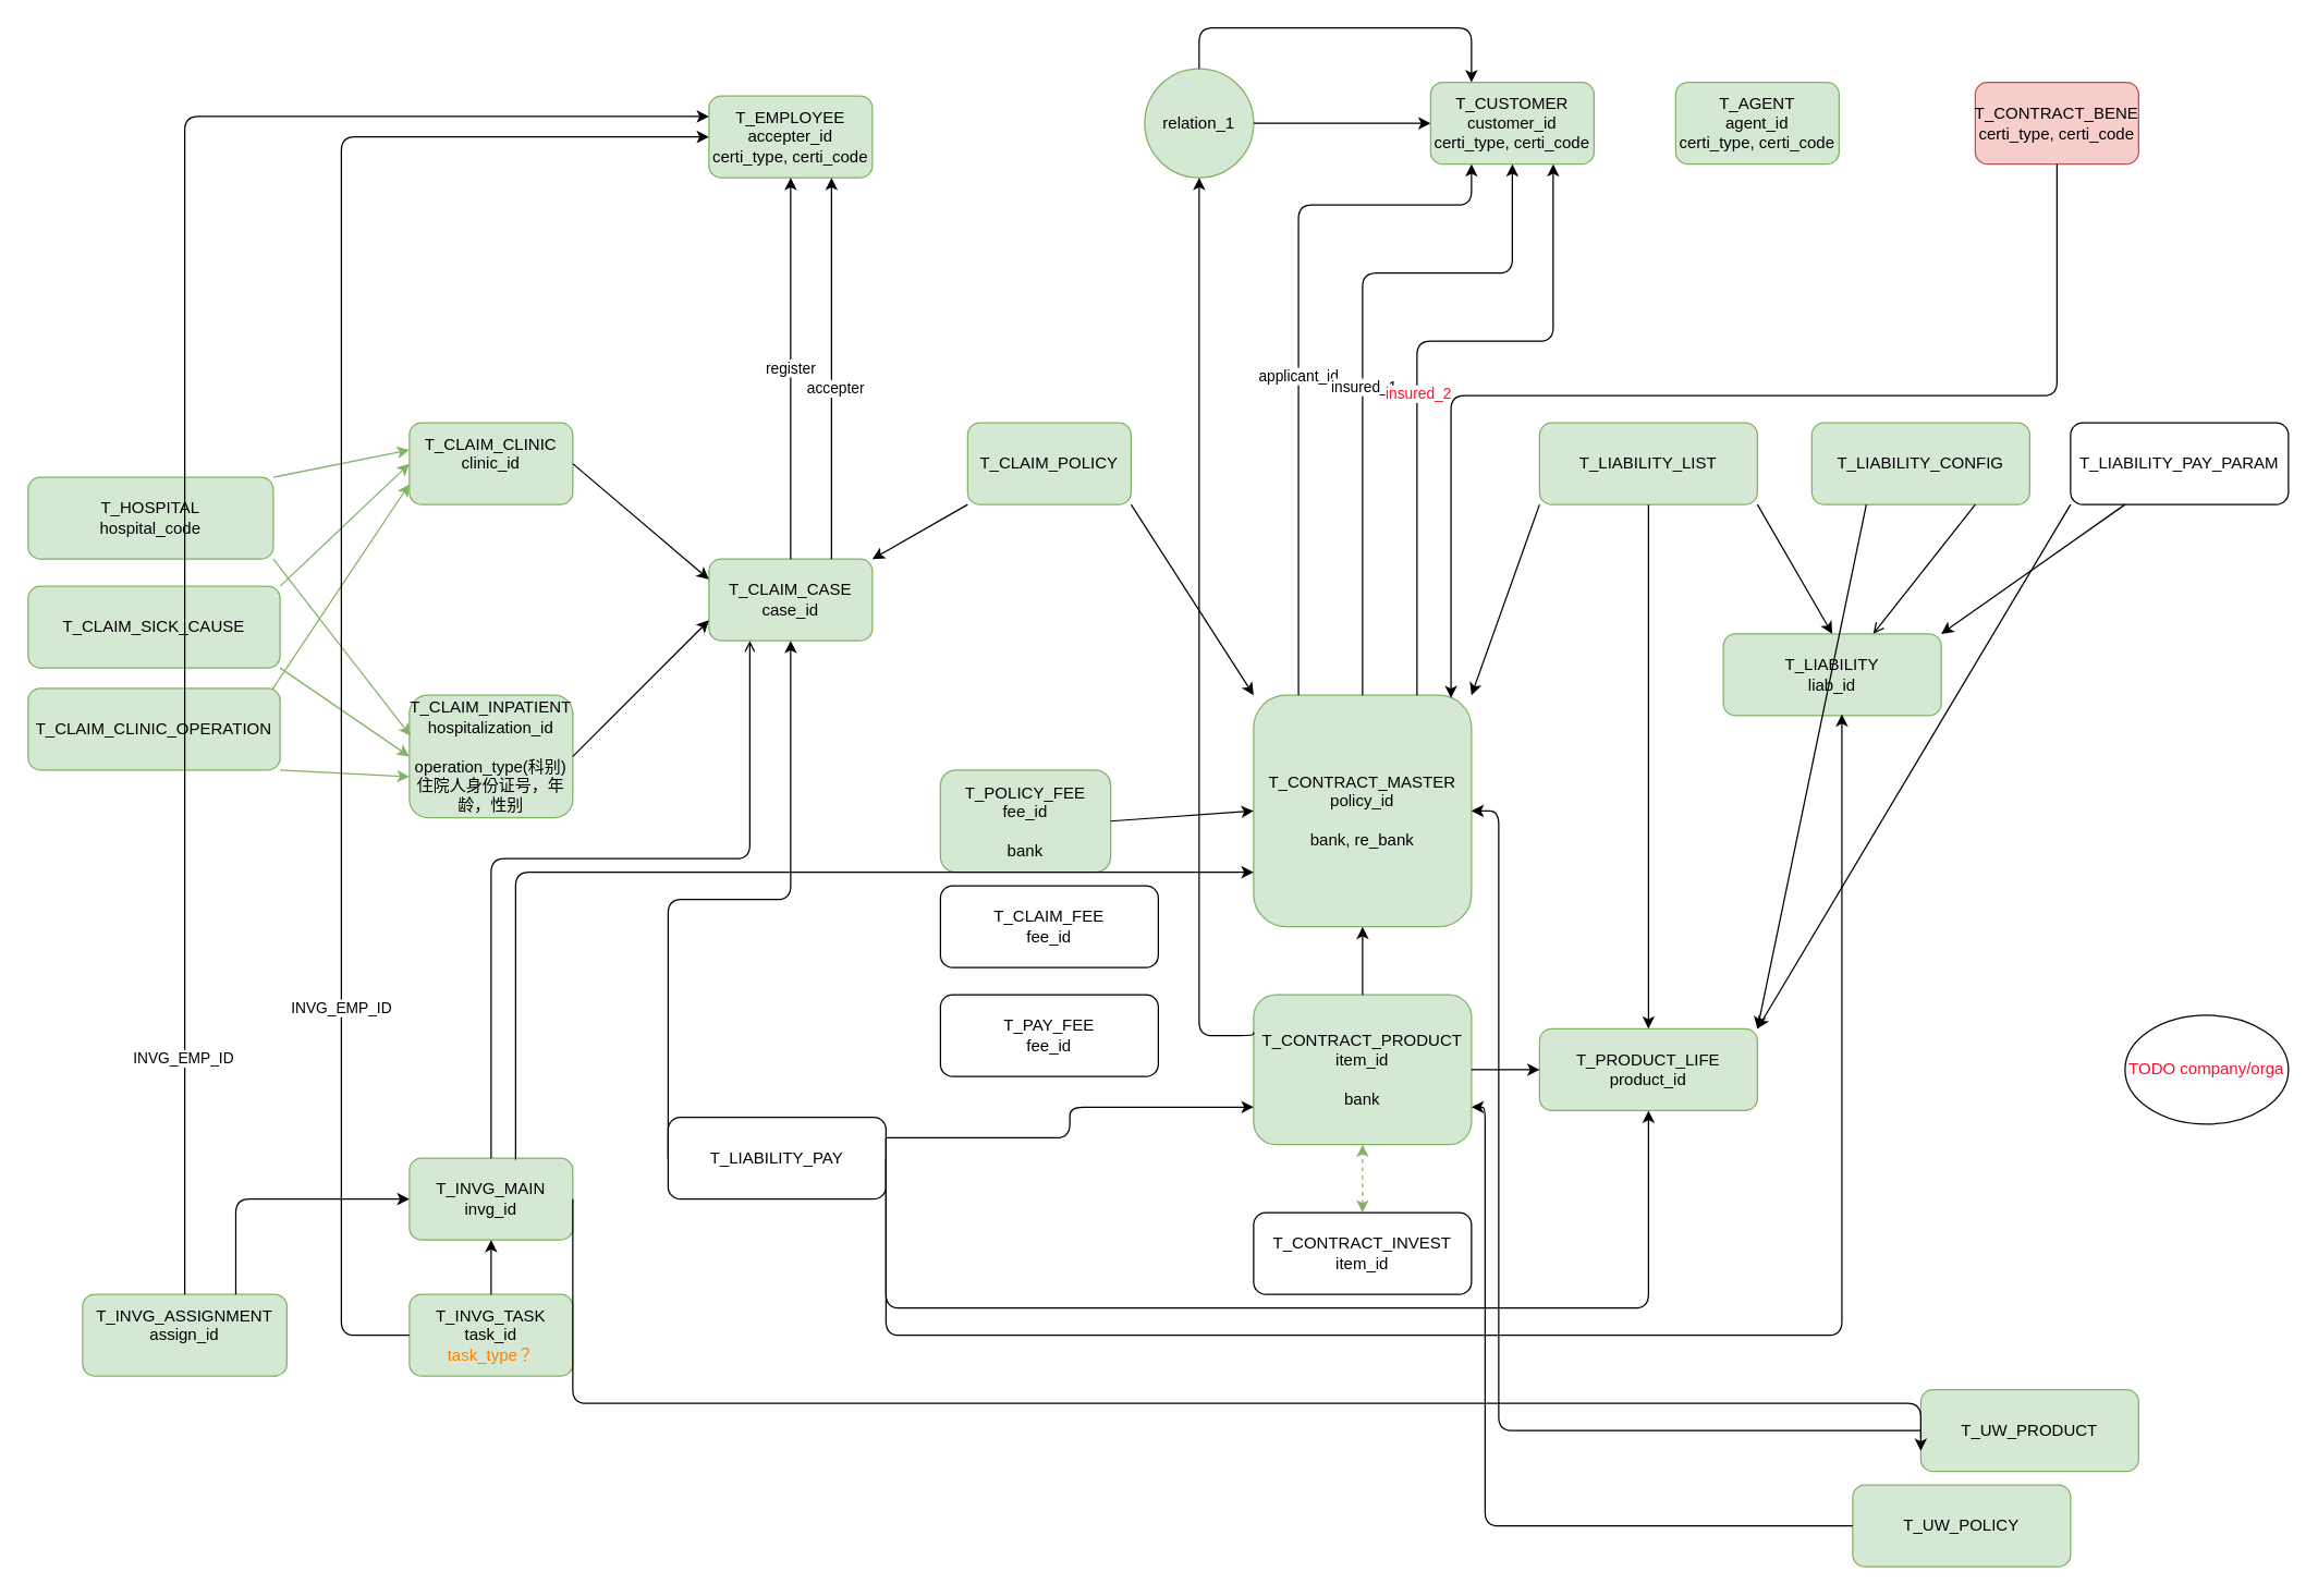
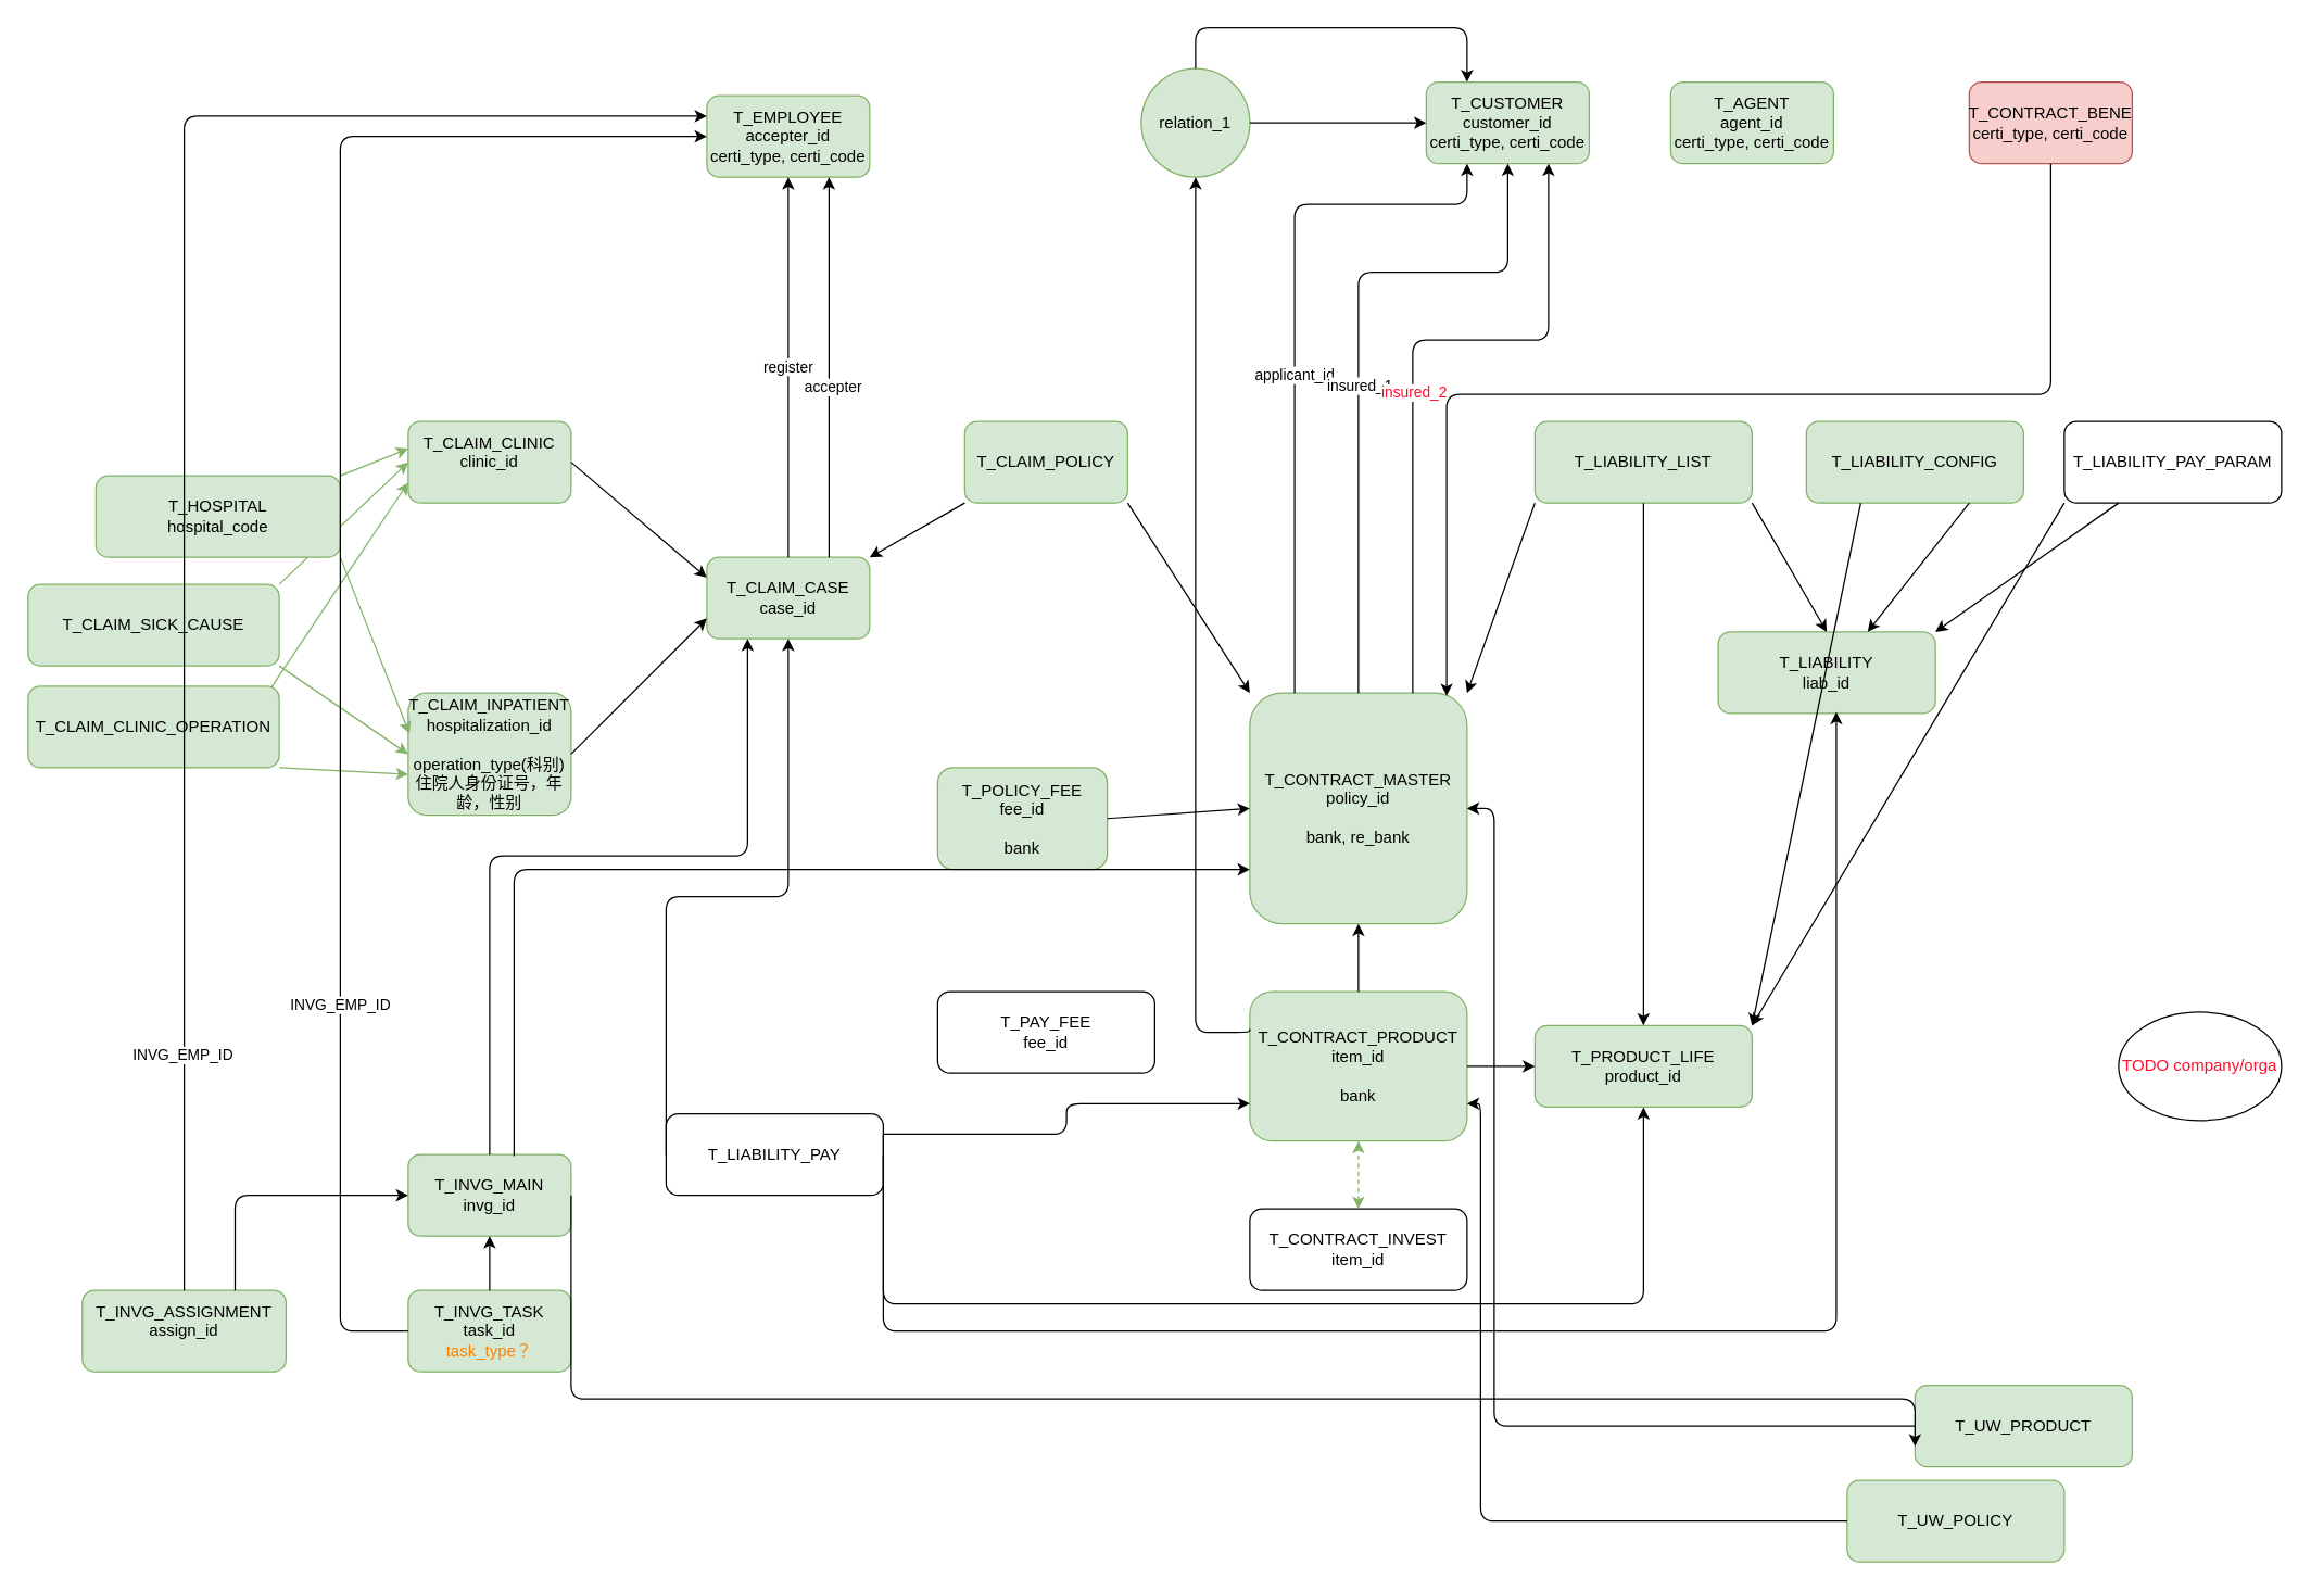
- <mxCell id="64" value="T_HOSPITAL&lt;br&gt;hospital_code" style="rounded=1;whiteSpace=wrap;html=1;fillColor=#d5e8d4;strokeColor=#82b366;" vertex="1" parent="1"><mxGeometry x="20" y="350" width="180" height="60" as="geometry" /></mxCell>
+ <mxCell id="64" value="T_HOSPITAL&lt;br&gt;hospital_code" style="rounded=1;whiteSpace=wrap;html=1;fillColor=#d5e8d4;strokeColor=#82b366;" vertex="1" parent="1"><mxGeometry x="70" y="350" width="180" height="60" as="geometry" /></mxCell>
- <mxCell id="27" value="" style="endArrow=open;html=1;exitX=0.75;exitY=1;exitDx=0;exitDy=0;entryX=0.688;entryY=0;entryDx=0;entryDy=0;entryPerimeter=0;" edge="1" parent="1" source="25" target="11"><mxGeometry width="50" height="50" relative="1" as="geometry"><mxPoint x="1380" y="380" as="sourcePoint" /><mxPoint x="1310" y="540" as="targetPoint" /></mxGeometry></mxCell>
+ <mxCell id="27" value="" style="endArrow=classic;html=1;exitX=0.75;exitY=1;exitDx=0;exitDy=0;entryX=0.688;entryY=0;entryDx=0;entryDy=0;entryPerimeter=0;" edge="1" parent="1" source="25" target="11"><mxGeometry width="50" height="50" relative="1" as="geometry"><mxPoint x="1380" y="380" as="sourcePoint" /><mxPoint x="1310" y="540" as="targetPoint" /></mxGeometry></mxCell>
- <mxCell id="72" value="" style="edgeStyle=elbowEdgeStyle;elbow=vertical;endArrow=open;html=1;fontColor=#FF0D2D;exitX=0.5;exitY=0;exitDx=0;exitDy=0;entryX=0.25;entryY=1;entryDx=0;entryDy=0;" edge="1" parent="1" source="69" target="2"><mxGeometry width="50" height="50" relative="1" as="geometry"><mxPoint x="810" y="530" as="sourcePoint" /><mxPoint x="860" y="480" as="targetPoint" /><Array as="points"><mxPoint y="630" x="460" /></Array></mxGeometry></mxCell>
+ <mxCell id="72" value="" style="edgeStyle=elbowEdgeStyle;elbow=vertical;endArrow=classic;html=1;fontColor=#FF0D2D;exitX=0.5;exitY=0;exitDx=0;exitDy=0;entryX=0.25;entryY=1;entryDx=0;entryDy=0;" edge="1" parent="1" source="69" target="2"><mxGeometry width="50" height="50" relative="1" as="geometry"><mxPoint x="810" y="530" as="sourcePoint" /><mxPoint x="860" y="480" as="targetPoint" /><Array as="points"><mxPoint y="630" x="460" /></Array></mxGeometry></mxCell>
- <mxCell id="22" value="T_CLAIM_FEE&lt;br&gt;fee_id" style="rounded=1;whiteSpace=wrap;html=1;" vertex="1" parent="1"><mxGeometry x="690" y="650" width="160" height="60" as="geometry" /></mxCell>
